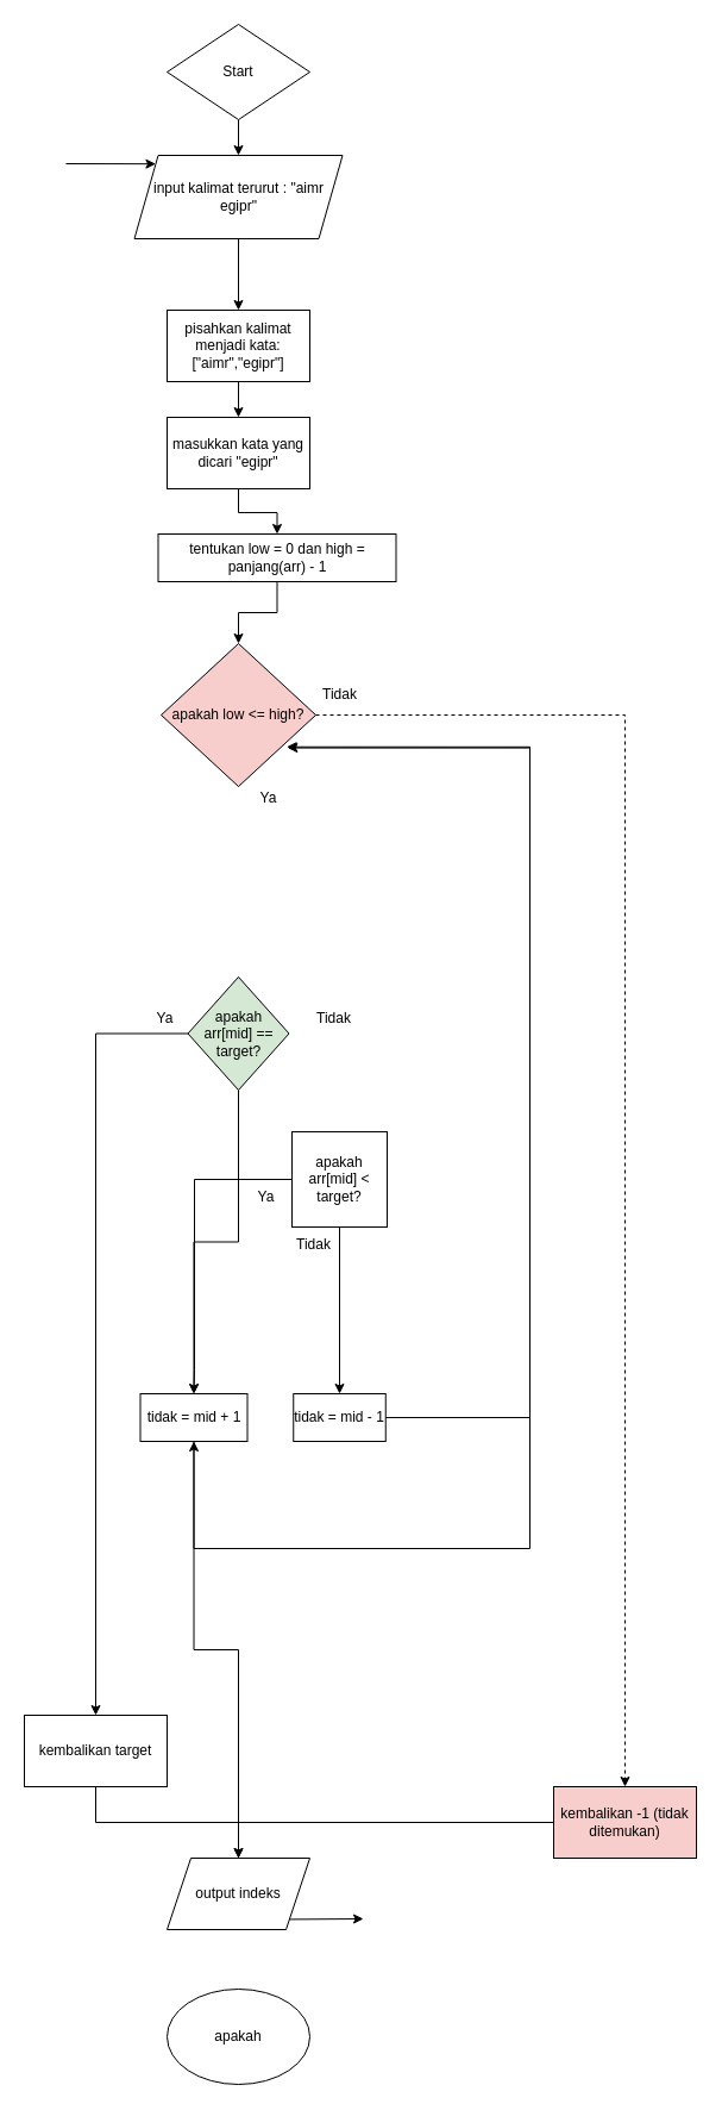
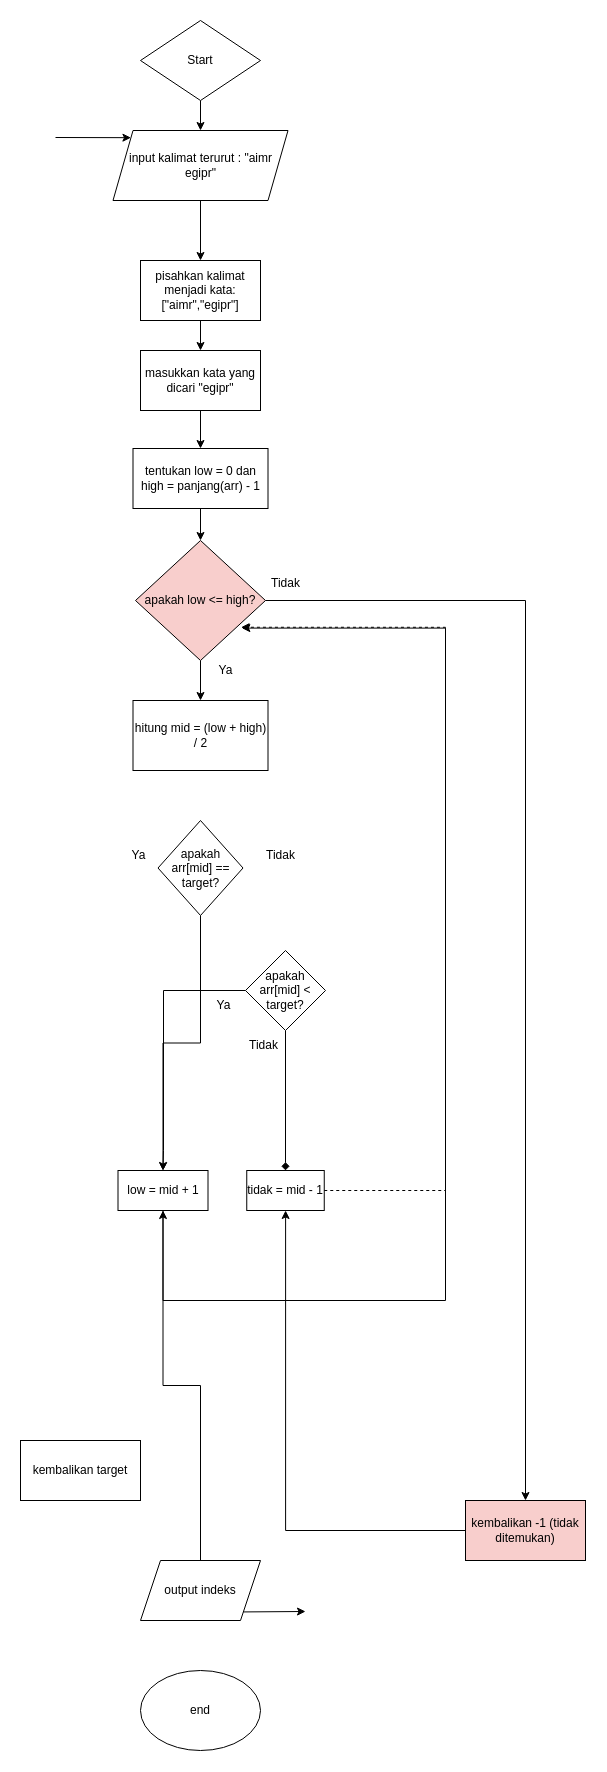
- <mxCell id="12" value="tentukan low = 0 dan high = panjang(arr) - 1" style="whiteSpace=wrap;html=1;" parent="1" vertex="1"><mxGeometry x="132.5" y="448" width="200" height="40" as="geometry" /></mxCell>
+ <mxCell id="12" value="tentukan low = 0 dan high = panjang(arr) - 1" style="whiteSpace=wrap;html=1;" parent="1" vertex="1"><mxGeometry x="132.5" y="448" width="135" height="60" as="geometry" /></mxCell>
+ <mxCell id="13" value="" style="edgeStyle=orthogonalEdgeStyle;rounded=0;orthogonalLoop=1;jettySize=auto;html=1;" edge="1" parent="1" source="15" target="22"><mxGeometry relative="1" as="geometry" /></mxCell>
+ <mxCell id="22" value="hitung mid = (low + high) / 2" style="whiteSpace=wrap;html=1;" vertex="1" parent="1"><mxGeometry x="132.5" y="700" width="135" height="70" as="geometry" /></mxCell>
- <mxCell id="25" value="apakah arr[mid] == target?" style="rhombus;whiteSpace=wrap;html=1;fillColor=#d5e8d4;" vertex="1" parent="1"><mxGeometry x="157.5" y="820" width="85" height="95" as="geometry" /></mxCell>
+ <mxCell id="25" value="apakah arr[mid] == target?" style="rhombus;whiteSpace=wrap;html=1;" vertex="1" parent="1"><mxGeometry x="157.5" y="820" width="85" height="95" as="geometry" /></mxCell>
- <mxCell id="14" style="edgeStyle=orthogonalEdgeStyle;rounded=0;orthogonalLoop=1;jettySize=auto;html=1;entryX=0.5;entryY=0;entryDx=0;entryDy=0;dashed=1;" edge="1" parent="1" source="15" target="33"><mxGeometry relative="1" as="geometry" /></mxCell>
+ <mxCell id="14" style="edgeStyle=orthogonalEdgeStyle;rounded=0;orthogonalLoop=1;jettySize=auto;html=1;entryX=0.5;entryY=0;entryDx=0;entryDy=0;" edge="1" parent="1" source="15" target="33"><mxGeometry relative="1" as="geometry" /></mxCell>
- <mxCell id="30" value="apakah arr[mid] &amp;lt; target?" style="whiteSpace=wrap;html=1;rounded=0;" vertex="1" parent="1"><mxGeometry x="245" y="950" width="80" height="80" as="geometry" /></mxCell>
+ <mxCell id="30" value="apakah arr[mid] &amp;lt; target?" style="rhombus;whiteSpace=wrap;html=1;" vertex="1" parent="1"><mxGeometry x="245" y="950" width="80" height="80" as="geometry" /></mxCell>
- <mxCell id="23" value="" style="edgeStyle=orthogonalEdgeStyle;rounded=0;orthogonalLoop=1;jettySize=auto;html=1;" edge="1" parent="1" source="25" target="27"><mxGeometry relative="1" as="geometry" /></mxCell>
- <mxCell id="29" style="edgeStyle=orthogonalEdgeStyle;rounded=0;orthogonalLoop=1;jettySize=auto;html=1;entryX=0.5;entryY=0;entryDx=0;entryDy=0;" edge="1" parent="1" source="30" target="34"><mxGeometry relative="1" as="geometry" /></mxCell>
+ <mxCell id="29" style="edgeStyle=orthogonalEdgeStyle;rounded=0;orthogonalLoop=1;jettySize=auto;html=1;entryX=0.5;entryY=0;entryDx=0;entryDy=0;endArrow=diamond;" edge="1" parent="1" source="30" target="34"><mxGeometry relative="1" as="geometry" /></mxCell>
- <mxCell id="31" value="tidak = mid + 1" style="whiteSpace=wrap;html=1;" vertex="1" parent="1"><mxGeometry x="117.5" y="1170" width="90" height="40" as="geometry" /></mxCell>
+ <mxCell id="31" value="low = mid + 1" style="whiteSpace=wrap;html=1;" vertex="1" parent="1"><mxGeometry x="117.5" y="1170" width="90" height="40" as="geometry" /></mxCell>
- <mxCell id="40" style="edgeStyle=orthogonalEdgeStyle;rounded=0;orthogonalLoop=1;jettySize=auto;html=1;entryX=0.812;entryY=0.723;entryDx=0;entryDy=0;entryPerimeter=0;" edge="1" parent="1" source="34" target="15"><mxGeometry relative="1" as="geometry"><Array as="points"><mxPoint x="445" y="1190" /><mxPoint x="445" y="627" /></Array></mxGeometry></mxCell>
+ <mxCell id="40" style="edgeStyle=orthogonalEdgeStyle;rounded=0;orthogonalLoop=1;jettySize=auto;html=1;entryX=0.812;entryY=0.723;entryDx=0;entryDy=0;entryPerimeter=0;dashed=1;" edge="1" parent="1" source="34" target="15"><mxGeometry relative="1" as="geometry"><Array as="points"><mxPoint x="445" y="1190" /><mxPoint x="445" y="627" /></Array></mxGeometry></mxCell>
- <mxCell id="26" style="edgeStyle=orthogonalEdgeStyle;rounded=0;orthogonalLoop=1;jettySize=auto;html=1;entryX=0.5;entryY=0;entryDx=0;entryDy=0;" edge="1" parent="1" source="27" target="20"><mxGeometry relative="1" as="geometry" /></mxCell>
- <mxCell id="32" style="edgeStyle=orthogonalEdgeStyle;rounded=0;orthogonalLoop=1;jettySize=auto;html=1;entryX=0.5;entryY=0;entryDx=0;entryDy=0;" edge="1" parent="1" source="33" target="20"><mxGeometry relative="1" as="geometry" /></mxCell>
+ <mxCell id="32" style="edgeStyle=orthogonalEdgeStyle;rounded=0;orthogonalLoop=1;jettySize=auto;html=1;" edge="1" parent="1" source="33" target="34"><mxGeometry relative="1" as="geometry" /></mxCell>
- <mxCell id="16" value="apakah" style="ellipse;whiteSpace=wrap;html=1;" parent="1" vertex="1"><mxGeometry x="140" y="1670" width="120" height="80" as="geometry" /></mxCell>
+ <mxCell id="16" value="end" style="ellipse;whiteSpace=wrap;html=1;" parent="1" vertex="1"><mxGeometry x="140" y="1670" width="120" height="80" as="geometry" /></mxCell>
